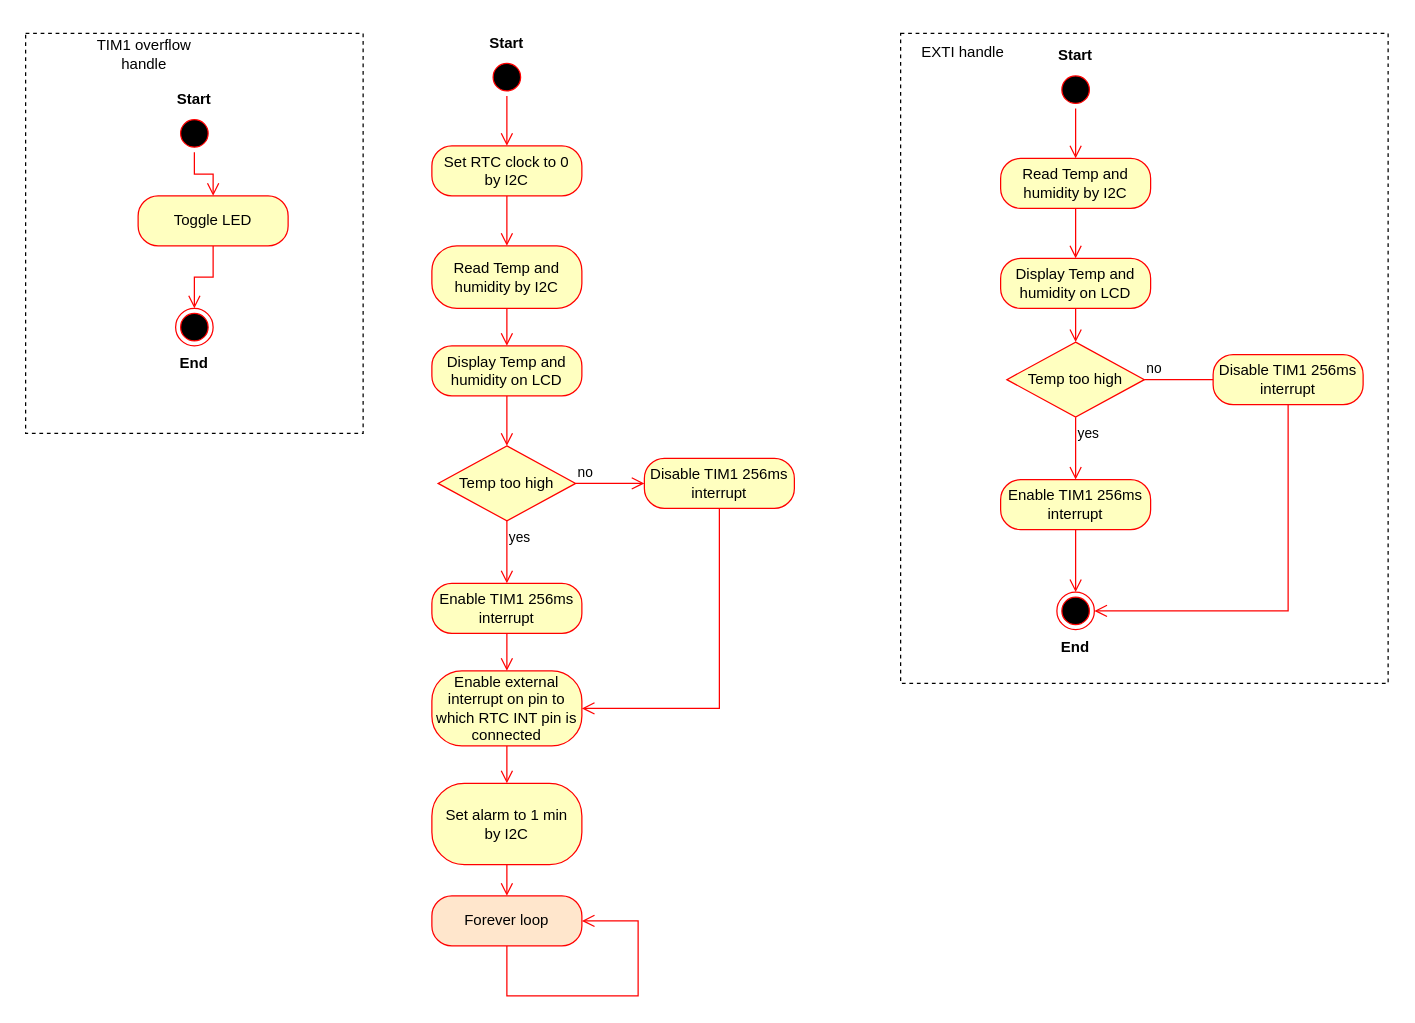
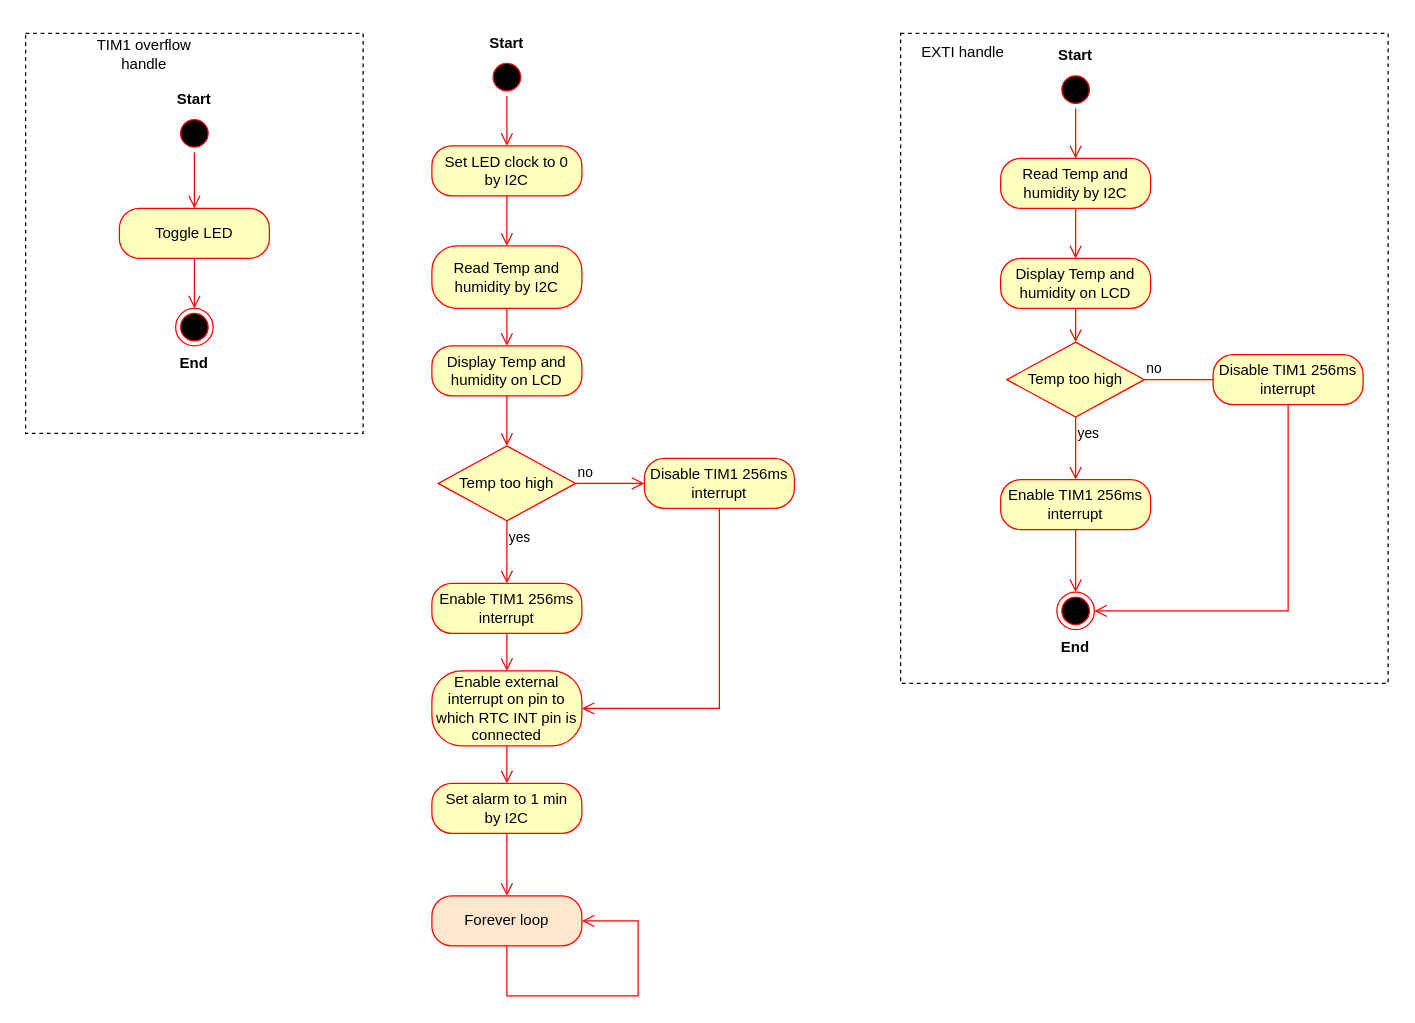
- <mxCell id="8" value="Set RTC clock to 0&lt;br&gt;by I2C" style="rounded=1;whiteSpace=wrap;html=1;arcSize=40;fontColor=#000000;fillColor=#ffffc0;strokeColor=#ff0000;" vertex="1" parent="1"><mxGeometry x="345" y="116" width="120" height="40" as="geometry" /></mxCell>
+ <mxCell id="8" value="Set LED clock to 0&lt;br&gt;by I2C" style="rounded=1;whiteSpace=wrap;html=1;arcSize=40;fontColor=#000000;fillColor=#ffffc0;strokeColor=#ff0000;" vertex="1" parent="1"><mxGeometry x="345" y="116" width="120" height="40" as="geometry" /></mxCell>
- <mxCell id="32" value="Toggle LED" style="rounded=1;whiteSpace=wrap;html=1;arcSize=40;fontColor=#000000;fillColor=#ffffc0;strokeColor=#ff0000;" vertex="1" parent="1"><mxGeometry x="110" y="156" width="120" height="40" as="geometry" /></mxCell>
+ <mxCell id="32" value="Toggle LED" style="rounded=1;whiteSpace=wrap;html=1;arcSize=40;fontColor=#000000;fillColor=#ffffc0;strokeColor=#ff0000;" vertex="1" parent="1"><mxGeometry x="95" y="166" width="120" height="40" as="geometry" /></mxCell>
- <mxCell id="16" value="Set alarm to 1 min&lt;br&gt;by I2C" style="rounded=1;whiteSpace=wrap;html=1;arcSize=40;fontColor=#000000;fillColor=#ffffc0;strokeColor=#ff0000;" vertex="1" parent="1"><mxGeometry x="345" y="626" width="120" height="65" as="geometry" /></mxCell>
+ <mxCell id="16" value="Set alarm to 1 min&lt;br&gt;by I2C" style="rounded=1;whiteSpace=wrap;html=1;arcSize=40;fontColor=#000000;fillColor=#ffffc0;strokeColor=#ff0000;" vertex="1" parent="1"><mxGeometry x="345" y="626" width="120" height="40" as="geometry" /></mxCell>
